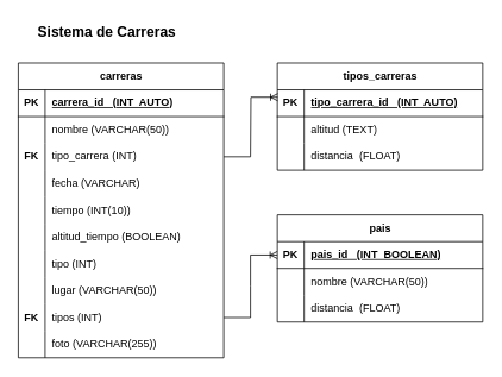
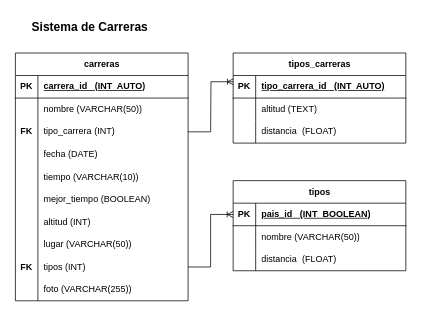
- <mxCell id="15" value="fecha (VARCHAR)" style="shape=partialRectangle;connectable=0;fillColor=none;top=0;left=0;bottom=0;right=0;align=left;spacingLeft=6;overflow=hidden;whiteSpace=wrap;html=1;" vertex="1" parent="13"><mxGeometry x="30" width="200" height="30" as="geometry"><mxRectangle width="200" height="30" as="alternateBounds" /></mxGeometry></mxCell>
+ <mxCell id="15" value="fecha (DATE)" style="shape=partialRectangle;connectable=0;fillColor=none;top=0;left=0;bottom=0;right=0;align=left;spacingLeft=6;overflow=hidden;whiteSpace=wrap;html=1;" vertex="1" parent="13"><mxGeometry x="30" width="200" height="30" as="geometry"><mxRectangle width="200" height="30" as="alternateBounds" /></mxGeometry></mxCell>
- <mxCell id="18" value="tiempo (INT(10))" style="shape=partialRectangle;connectable=0;fillColor=none;top=0;left=0;bottom=0;right=0;align=left;spacingLeft=6;overflow=hidden;whiteSpace=wrap;html=1;" vertex="1" parent="16"><mxGeometry x="30" width="200" height="30" as="geometry"><mxRectangle width="200" height="30" as="alternateBounds" /></mxGeometry></mxCell>
+ <mxCell id="18" value="tiempo (VARCHAR(10))" style="shape=partialRectangle;connectable=0;fillColor=none;top=0;left=0;bottom=0;right=0;align=left;spacingLeft=6;overflow=hidden;whiteSpace=wrap;html=1;" vertex="1" parent="16"><mxGeometry x="30" width="200" height="30" as="geometry"><mxRectangle width="200" height="30" as="alternateBounds" /></mxGeometry></mxCell>
- <mxCell id="44" value="pais" style="shape=table;startSize=30;container=1;collapsible=1;childLayout=tableLayout;fixedRows=1;rowLines=0;fontStyle=1;align=center;resizeLast=1;html=1;" vertex="1" parent="1"><mxGeometry x="310" y="240" width="230" height="120" as="geometry" /></mxCell>
+ <mxCell id="44" value="tipos" style="shape=table;startSize=30;container=1;collapsible=1;childLayout=tableLayout;fixedRows=1;rowLines=0;fontStyle=1;align=center;resizeLast=1;html=1;" vertex="1" parent="1"><mxGeometry x="310" y="240" width="230" height="120" as="geometry" /></mxCell>
- <mxCell id="21" value="altitud_tiempo (BOOLEAN)" style="shape=partialRectangle;connectable=0;fillColor=none;top=0;left=0;bottom=0;right=0;align=left;spacingLeft=6;overflow=hidden;whiteSpace=wrap;html=1;" vertex="1" parent="19"><mxGeometry x="30" width="200" height="30" as="geometry"><mxRectangle width="200" height="30" as="alternateBounds" /></mxGeometry></mxCell>
+ <mxCell id="21" value="mejor_tiempo (BOOLEAN)" style="shape=partialRectangle;connectable=0;fillColor=none;top=0;left=0;bottom=0;right=0;align=left;spacingLeft=6;overflow=hidden;whiteSpace=wrap;html=1;" vertex="1" parent="19"><mxGeometry x="30" width="200" height="30" as="geometry"><mxRectangle width="200" height="30" as="alternateBounds" /></mxGeometry></mxCell>
- <mxCell id="24" value="tipo (INT)" style="shape=partialRectangle;connectable=0;fillColor=none;top=0;left=0;bottom=0;right=0;align=left;spacingLeft=6;overflow=hidden;whiteSpace=wrap;html=1;" vertex="1" parent="22"><mxGeometry x="30" width="200" height="30" as="geometry"><mxRectangle width="200" height="30" as="alternateBounds" /></mxGeometry></mxCell>
+ <mxCell id="24" value="altitud (INT)" style="shape=partialRectangle;connectable=0;fillColor=none;top=0;left=0;bottom=0;right=0;align=left;spacingLeft=6;overflow=hidden;whiteSpace=wrap;html=1;" vertex="1" parent="22"><mxGeometry x="30" width="200" height="30" as="geometry"><mxRectangle width="200" height="30" as="alternateBounds" /></mxGeometry></mxCell>
